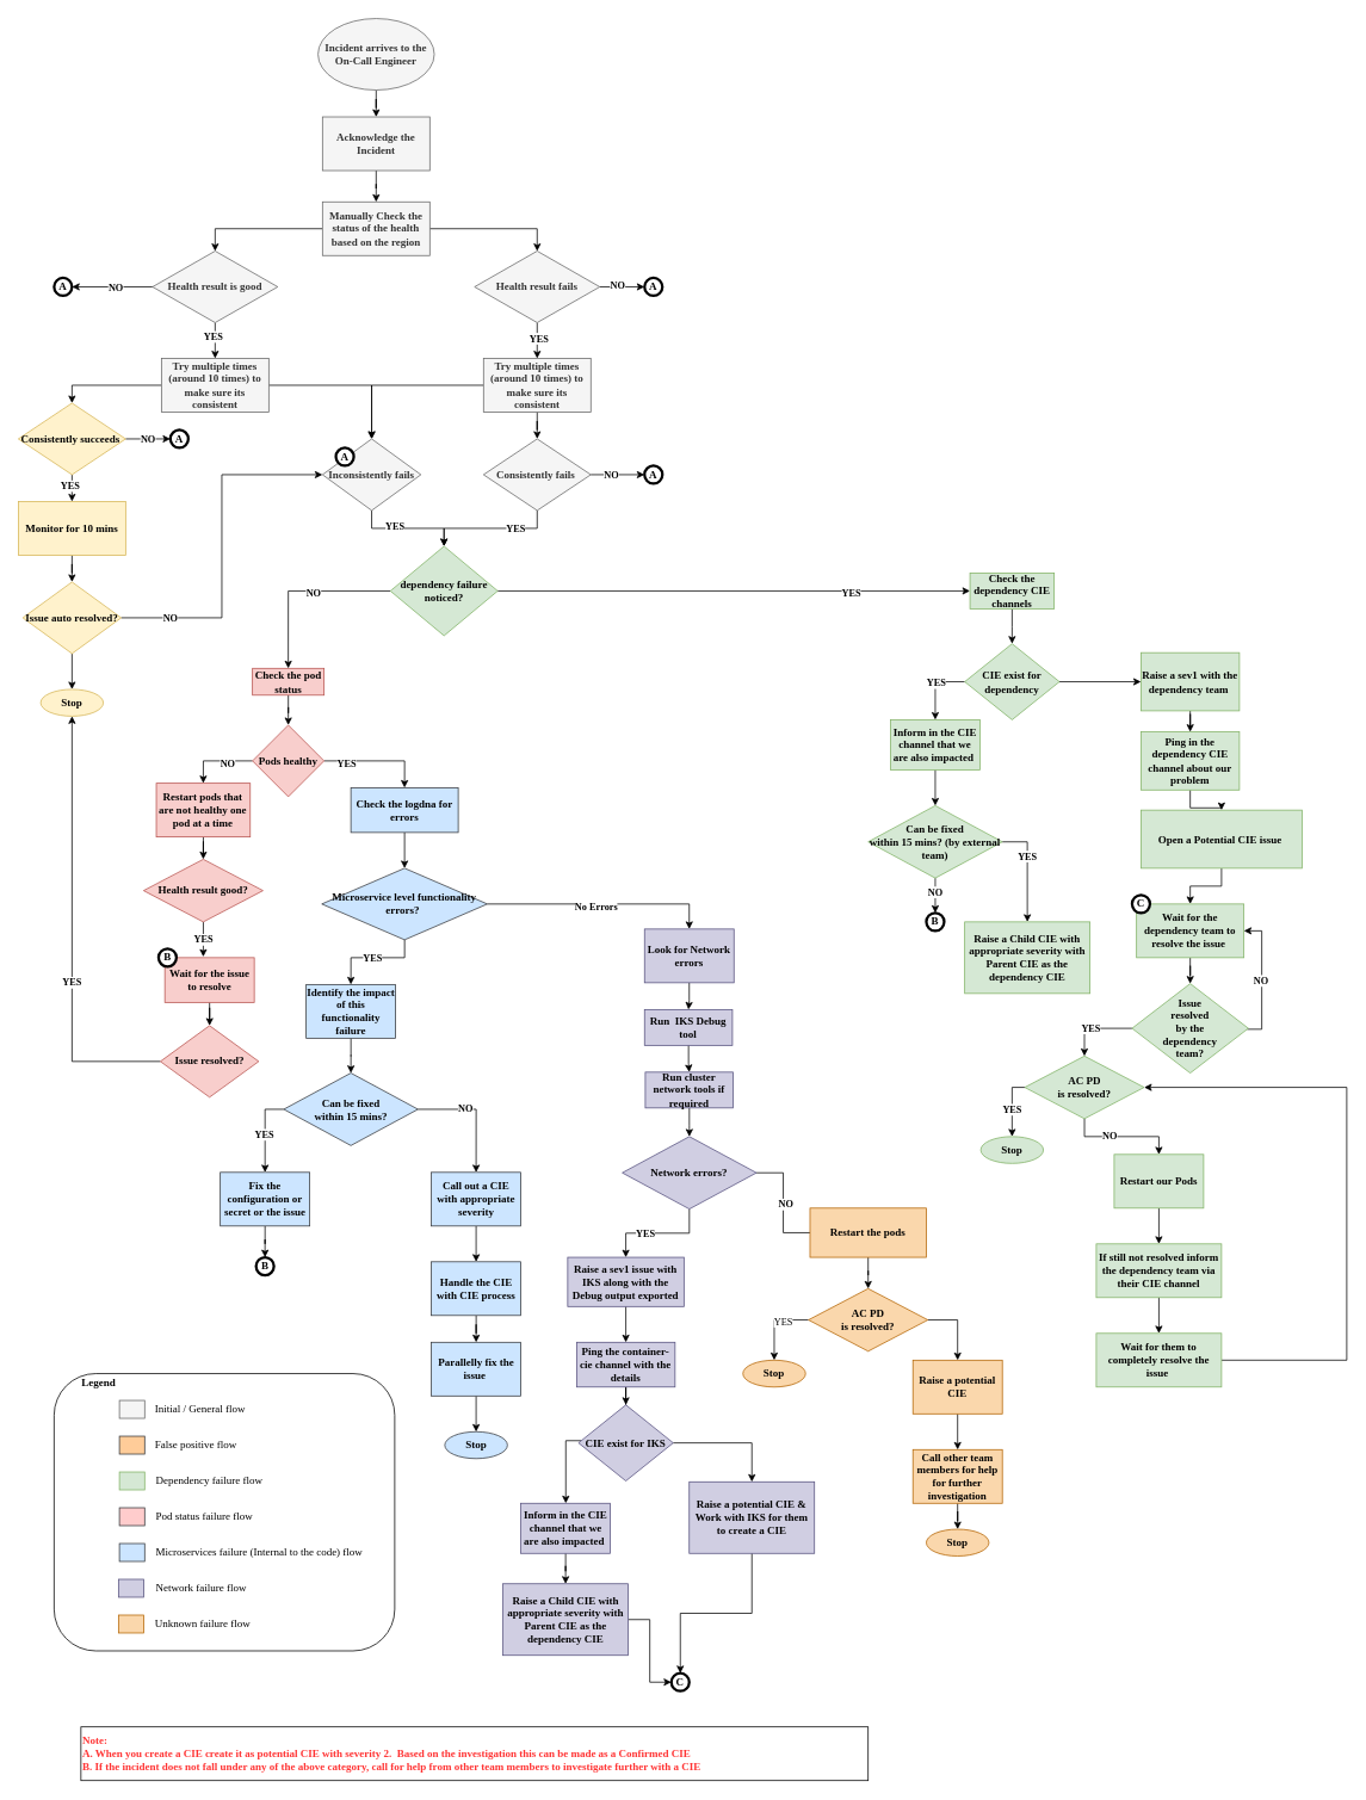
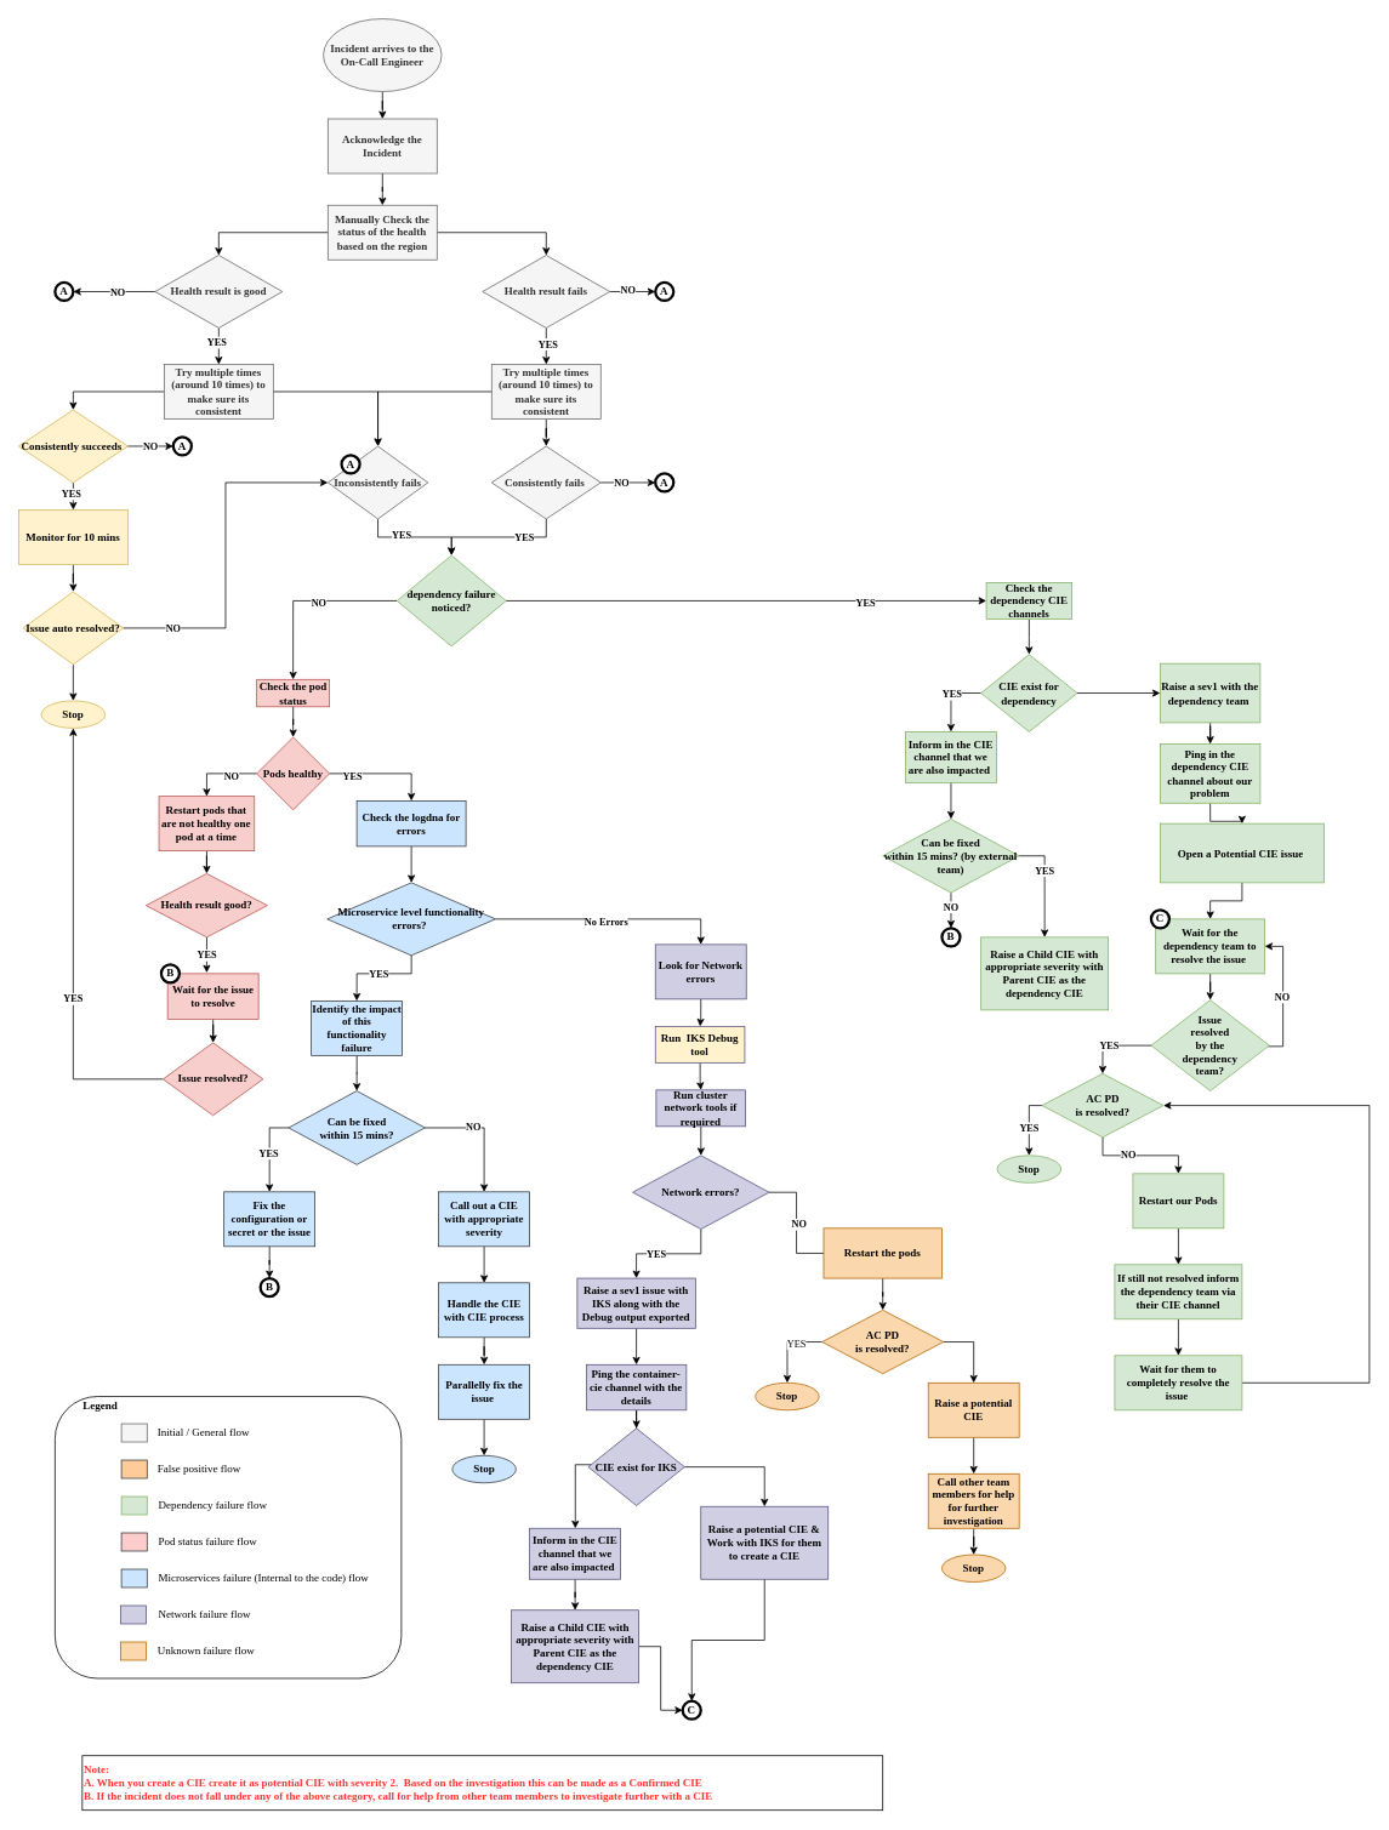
- <mxCell id="94" value="Run&amp;nbsp; IKS Debug tool" style="rounded=0;whiteSpace=wrap;html=1;fontFamily=Georgia;fontStyle=1;fillColor=#d0cee2;strokeColor=#56517e;" vertex="1" parent="1"><mxGeometry x="720" y="1128" width="98.25" height="40" as="geometry" /></mxCell>
+ <mxCell id="94" value="Run&amp;nbsp; IKS Debug tool" style="rounded=0;whiteSpace=wrap;html=1;fontFamily=Georgia;fontStyle=1;fillColor=#fff2cc;strokeColor=#56517e;" vertex="1" parent="1"><mxGeometry x="720" y="1128" width="98.25" height="40" as="geometry" /></mxCell>
